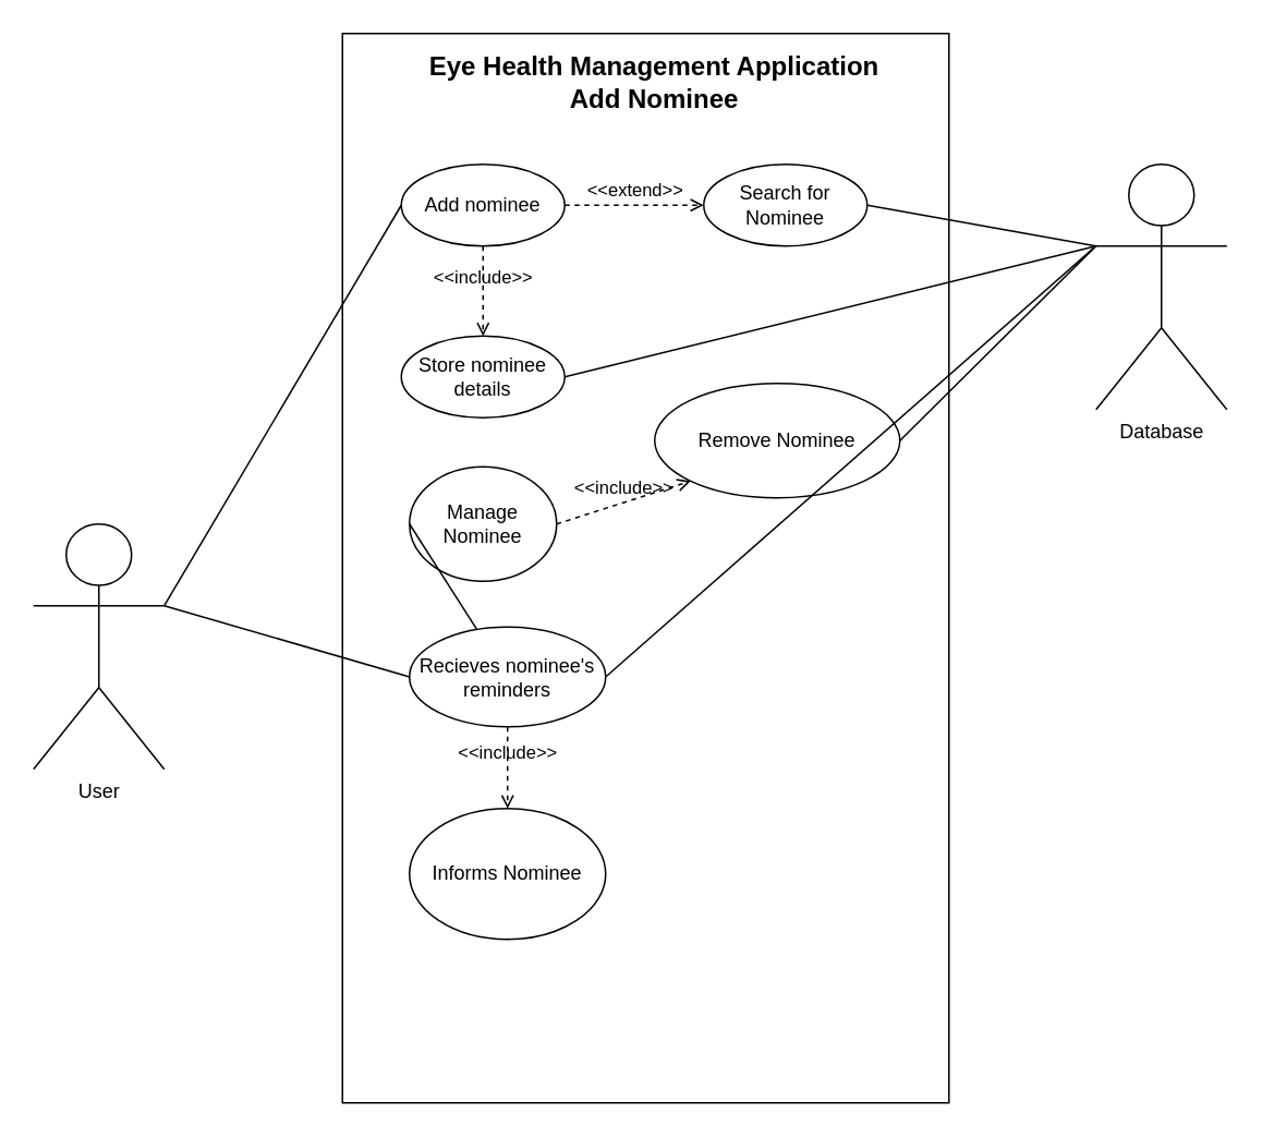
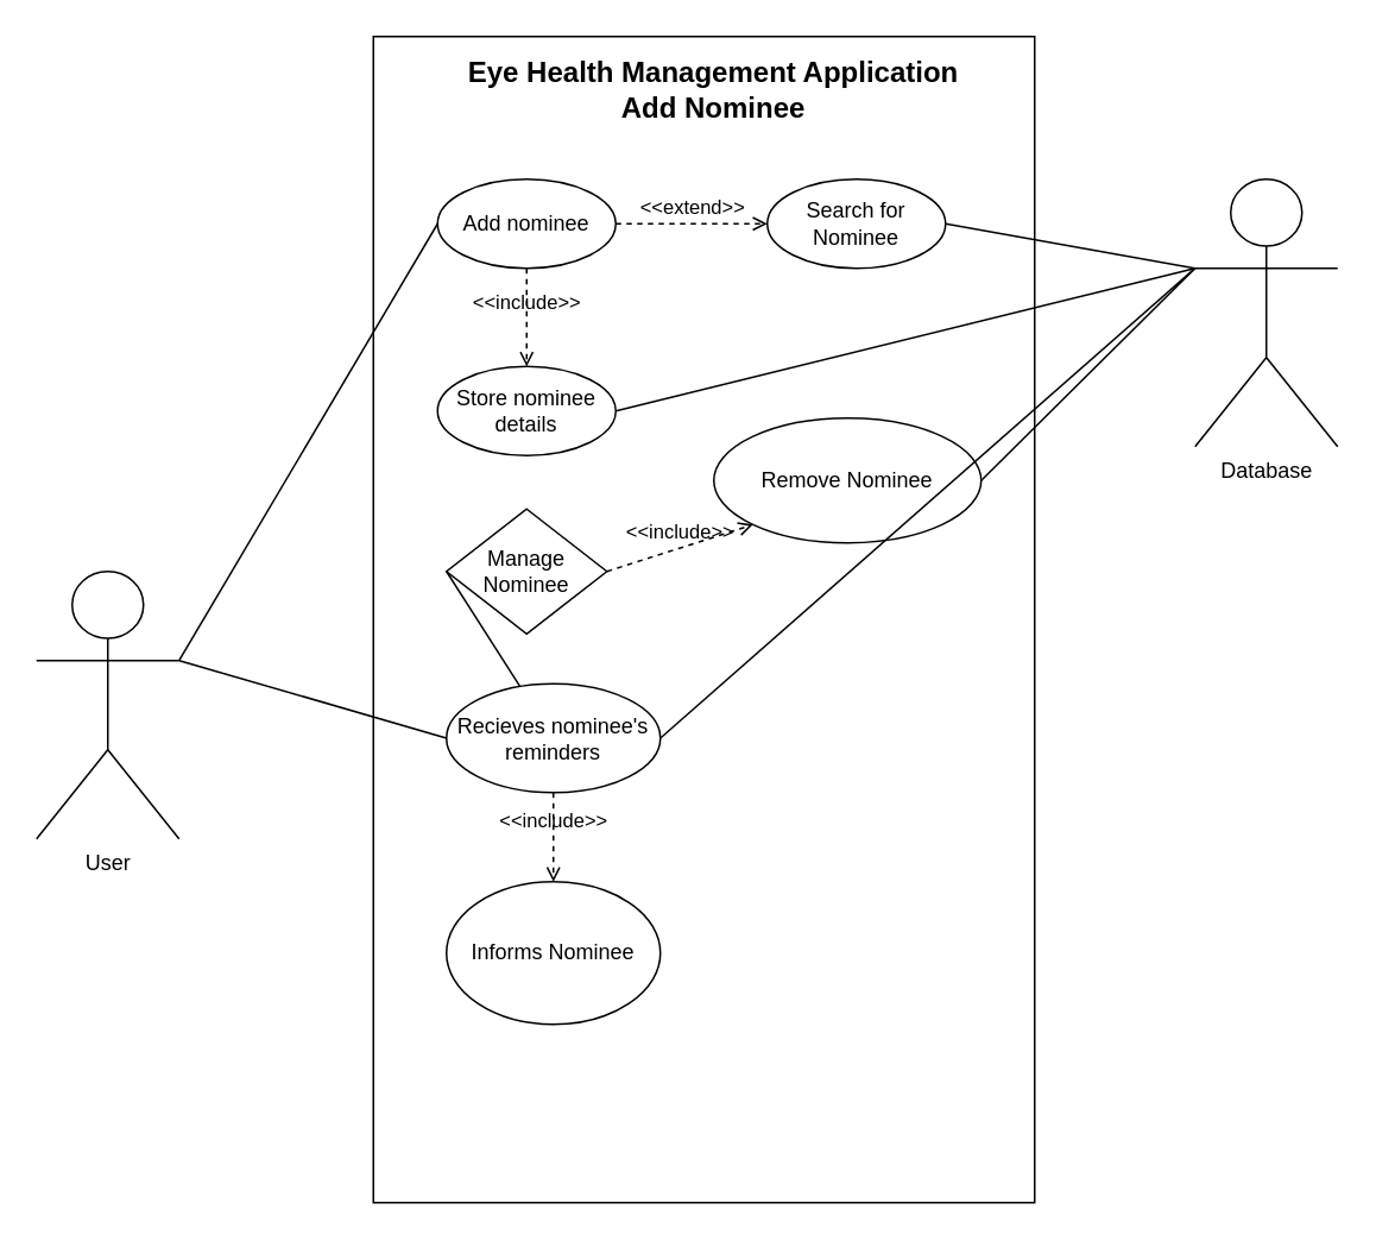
- <mxCell id="7" value="Manage Nominee" style="ellipse;whiteSpace=wrap;html=1;" parent="1" vertex="1"><mxGeometry x="250" y="285" width="90" height="70" as="geometry" /></mxCell>
+ <mxCell id="7" value="Manage Nominee" style="rhombus;whiteSpace=wrap;html=1;" parent="1" vertex="1"><mxGeometry x="250" y="285" width="90" height="70" as="geometry" /></mxCell>
